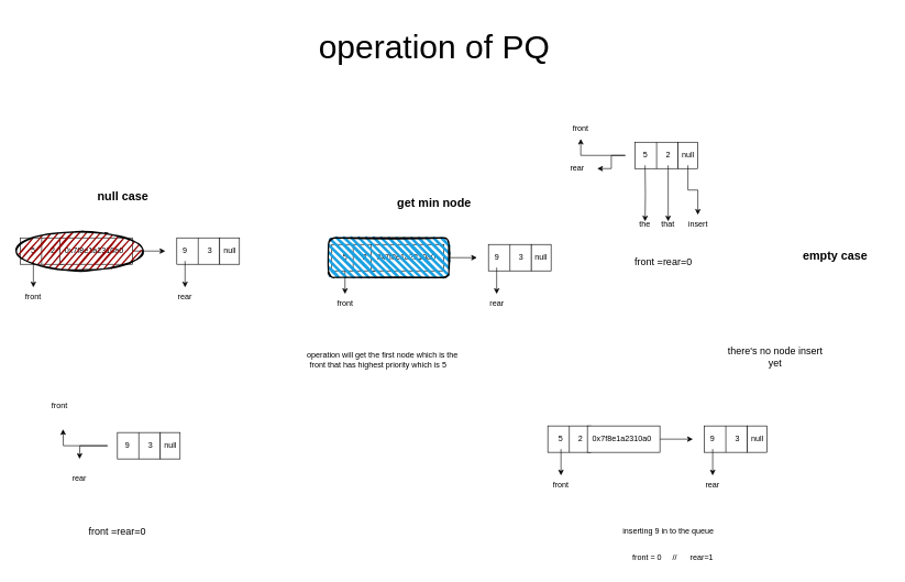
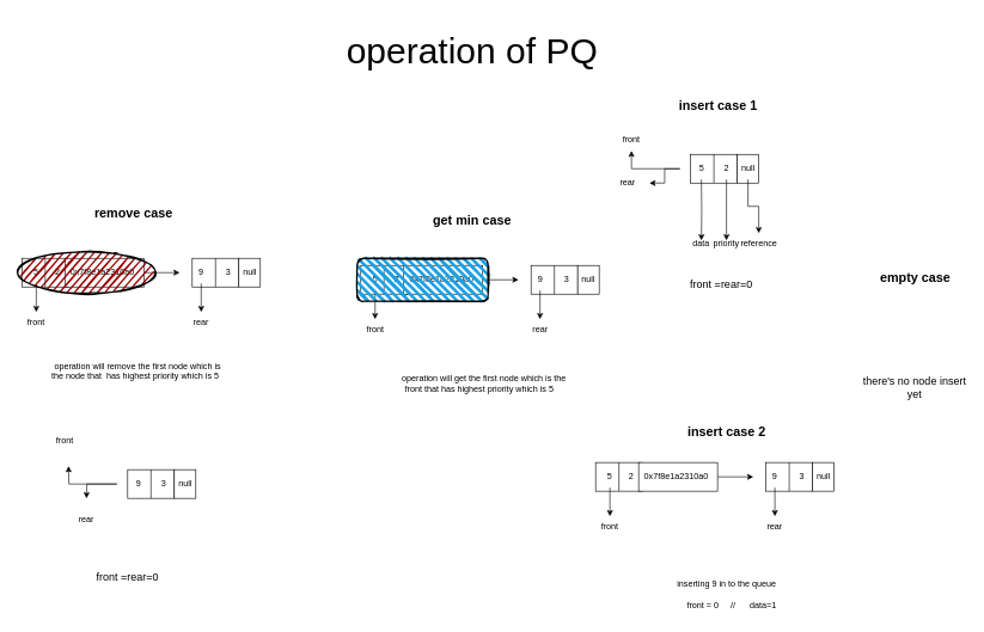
+ <mxCell id="3" value="&lt;font style=&quot;font-size: 18px;&quot;&gt;insert case 1&amp;nbsp;&lt;/font&gt;" style="text;strokeColor=none;fillColor=none;html=1;fontSize=24;fontStyle=1;verticalAlign=middle;align=center;" parent="1" vertex="1"><mxGeometry x="955" y="130" width="95" height="30" as="geometry" /></mxCell>
- <mxCell id="5" value="&lt;font style=&quot;font-size: 18px;&quot;&gt;null case&amp;nbsp;&lt;/font&gt;" style="text;strokeColor=none;fillColor=none;html=1;fontSize=24;fontStyle=1;verticalAlign=middle;align=center;" parent="1" vertex="1"><mxGeometry x="140" y="280" width="95" height="30" as="geometry" /></mxCell>
+ <mxCell id="5" value="&lt;font style=&quot;font-size: 18px;&quot;&gt;remove case&amp;nbsp;&lt;/font&gt;" style="text;strokeColor=none;fillColor=none;html=1;fontSize=24;fontStyle=1;verticalAlign=middle;align=center;" parent="1" vertex="1"><mxGeometry x="140" y="280" width="95" height="30" as="geometry" /></mxCell>
- <mxCell id="4" value="&lt;font style=&quot;font-size: 18px;&quot;&gt;get min node&amp;nbsp;&lt;/font&gt;" style="text;strokeColor=none;fillColor=none;html=1;fontSize=24;fontStyle=1;verticalAlign=middle;align=center;" parent="1" vertex="1"><mxGeometry x="612.5" y="290" width="95" height="30" as="geometry" /></mxCell>
+ <mxCell id="4" value="&lt;font style=&quot;font-size: 18px;&quot;&gt;get min case&amp;nbsp;&lt;/font&gt;" style="text;strokeColor=none;fillColor=none;html=1;fontSize=24;fontStyle=1;verticalAlign=middle;align=center;" parent="1" vertex="1"><mxGeometry x="612.5" y="290" width="95" height="30" as="geometry" /></mxCell>
- <mxCell id="21" value="the" style="text;html=1;strokeColor=none;fillColor=none;align=center;verticalAlign=middle;whiteSpace=wrap;rounded=0;" parent="1" vertex="1"><mxGeometry x="955" y="335" width="45" height="10" as="geometry" /></mxCell>
+ <mxCell id="21" value="data" style="text;html=1;strokeColor=none;fillColor=none;align=center;verticalAlign=middle;whiteSpace=wrap;rounded=0;" parent="1" vertex="1"><mxGeometry x="955" y="335" width="45" height="10" as="geometry" /></mxCell>
- <mxCell id="20" value="that" style="text;html=1;strokeColor=none;fillColor=none;align=center;verticalAlign=middle;whiteSpace=wrap;rounded=0;" parent="1" vertex="1"><mxGeometry x="990" y="335" width="45" height="10" as="geometry" /></mxCell>
+ <mxCell id="20" value="priority" style="text;html=1;strokeColor=none;fillColor=none;align=center;verticalAlign=middle;whiteSpace=wrap;rounded=0;" parent="1" vertex="1"><mxGeometry x="990" y="335" width="45" height="10" as="geometry" /></mxCell>
- <mxCell id="27" value="insert" style="text;html=1;strokeColor=none;fillColor=none;align=center;verticalAlign=middle;whiteSpace=wrap;rounded=0;" parent="1" vertex="1"><mxGeometry x="1027.5" y="325" width="60" height="30" as="geometry" /></mxCell>
+ <mxCell id="27" value="reference" style="text;html=1;strokeColor=none;fillColor=none;align=center;verticalAlign=middle;whiteSpace=wrap;rounded=0;" parent="1" vertex="1"><mxGeometry x="1027.5" y="325" width="60" height="30" as="geometry" /></mxCell>
- <mxCell id="2" value="&lt;font style=&quot;font-size: 18px;&quot;&gt;empty case&amp;nbsp;&lt;/font&gt;" style="text;strokeColor=none;fillColor=none;html=1;fontSize=24;fontStyle=1;verticalAlign=middle;align=center;" parent="1" vertex="1"><mxGeometry x="1220" y="370" width="95" height="30" as="geometry" /></mxCell>
+ <mxCell id="2" value="&lt;font style=&quot;font-size: 18px;&quot;&gt;empty case&amp;nbsp;&lt;/font&gt;" style="text;strokeColor=none;fillColor=none;html=1;fontSize=24;fontStyle=1;verticalAlign=middle;align=center;" parent="1" vertex="1"><mxGeometry x="1230" y="370" width="95" height="30" as="geometry" /></mxCell>
+ <mxCell id="81" value="&amp;nbsp;operation will remove the first node which is the node that&amp;nbsp; has highest priority which is 5&amp;nbsp; &amp;nbsp;" style="text;html=1;strokeColor=none;fillColor=none;align=center;verticalAlign=middle;whiteSpace=wrap;rounded=0;" parent="1" vertex="1"><mxGeometry x="70" y="500" width="240" height="50" as="geometry" /></mxCell>
- <mxCell id="6" value="&lt;font style=&quot;font-size: 15px;&quot;&gt;there's no node insert yet&lt;br&gt;&lt;/font&gt;" style="text;html=1;strokeColor=none;fillColor=none;align=center;verticalAlign=middle;whiteSpace=wrap;rounded=0;" parent="1" vertex="1"><mxGeometry x="1100" y="530" width="150" height="20" as="geometry" /></mxCell>
+ <mxCell id="6" value="&lt;font style=&quot;font-size: 15px;&quot;&gt;there's no node insert yet&lt;br&gt;&lt;/font&gt;" style="text;html=1;strokeColor=none;fillColor=none;align=center;verticalAlign=middle;whiteSpace=wrap;rounded=0;" parent="1" vertex="1"><mxGeometry x="1200" y="530" width="150" height="20" as="geometry" /></mxCell>
- <mxCell id="62" value="&amp;nbsp;operation will get the first node which is the front that has highest priority which is 5&amp;nbsp; &amp;nbsp;" style="text;html=1;strokeColor=none;fillColor=none;align=center;verticalAlign=middle;whiteSpace=wrap;rounded=0;" parent="1" vertex="1"><mxGeometry x="457.5" y="520" width="240" height="50" as="geometry" /></mxCell>
+ <mxCell id="62" value="&amp;nbsp;operation will get the first node which is the front that has highest priority which is 5&amp;nbsp; &amp;nbsp;" style="text;html=1;strokeColor=none;fillColor=none;align=center;verticalAlign=middle;whiteSpace=wrap;rounded=0;" parent="1" vertex="1"><mxGeometry x="552.5" y="510" width="240" height="50" as="geometry" /></mxCell>
+ <mxCell id="8" value="&lt;font style=&quot;font-size: 18px;&quot;&gt;insert case 2&amp;nbsp;&lt;/font&gt;" style="text;strokeColor=none;fillColor=none;html=1;fontSize=24;fontStyle=1;verticalAlign=middle;align=center;" parent="1" vertex="1"><mxGeometry x="967.5" y="585" width="95" height="30" as="geometry" /></mxCell>
- <mxCell id="9" value="inserting 9 in to the queue" style="text;html=1;strokeColor=none;fillColor=none;align=center;verticalAlign=middle;whiteSpace=wrap;rounded=0;" parent="1" vertex="1"><mxGeometry x="932.5" y="790" width="160" height="30" as="geometry" /></mxCell>
+ <mxCell id="9" value="inserting 9 in to the queue" style="text;html=1;strokeColor=none;fillColor=none;align=center;verticalAlign=middle;whiteSpace=wrap;rounded=0;" parent="1" vertex="1"><mxGeometry x="932.5" y="800" width="160" height="30" as="geometry" /></mxCell>
- <mxCell id="10" value="front = 0&amp;nbsp; &amp;nbsp; &amp;nbsp;//&amp;nbsp; &amp;nbsp; &amp;nbsp; rear=1" style="text;html=1;strokeColor=none;fillColor=none;align=center;verticalAlign=middle;whiteSpace=wrap;rounded=0;" parent="1" vertex="1"><mxGeometry x="940" y="830" width="160" height="30" as="geometry" /></mxCell>
+ <mxCell id="10" value="front = 0&amp;nbsp; &amp;nbsp; &amp;nbsp;//&amp;nbsp; &amp;nbsp; &amp;nbsp; data=1" style="text;html=1;strokeColor=none;fillColor=none;align=center;verticalAlign=middle;whiteSpace=wrap;rounded=0;" parent="1" vertex="1"><mxGeometry x="940" y="830" width="160" height="30" as="geometry" /></mxCell>
